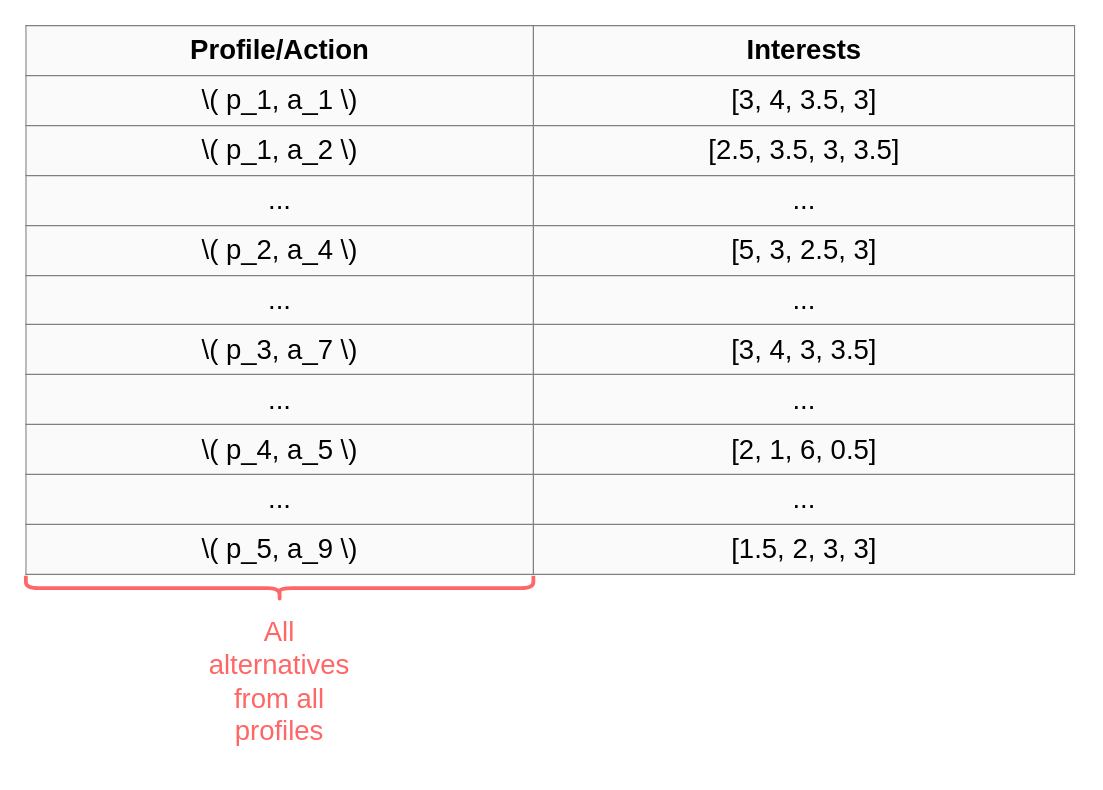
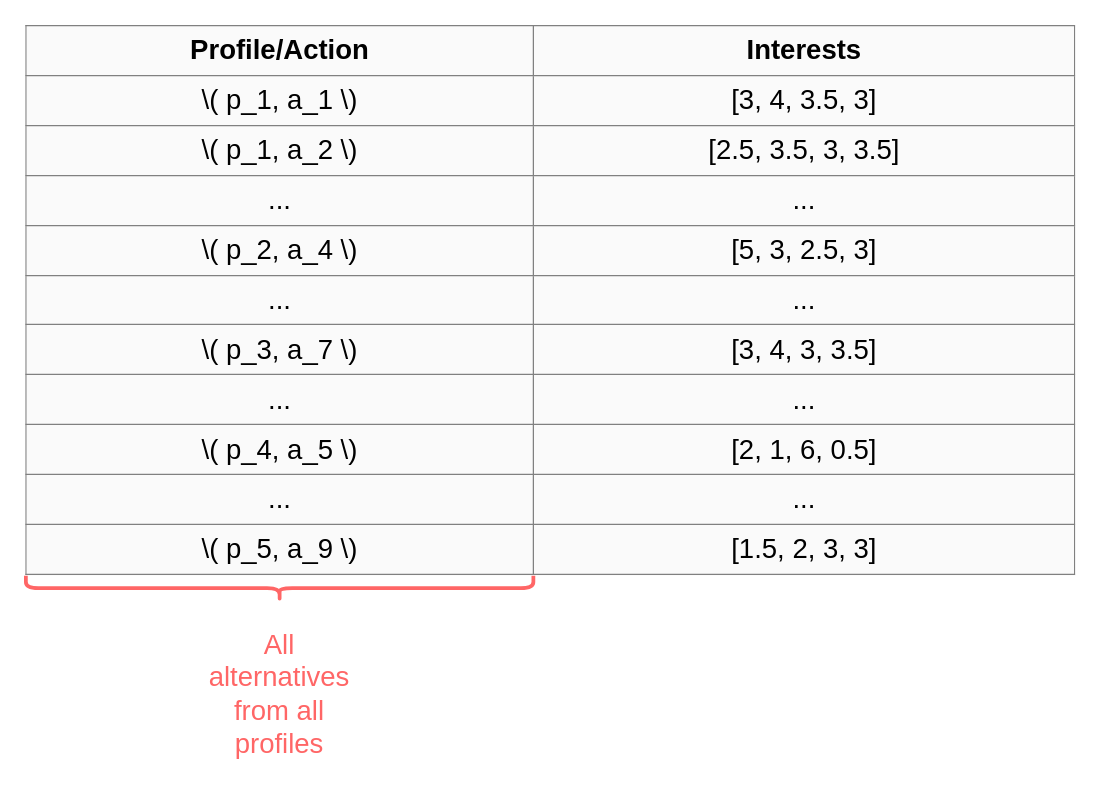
- <mxCell id="3" value="All alternatives from all profiles" style="text;html=1;strokeColor=none;fillColor=none;align=center;verticalAlign=middle;whiteSpace=wrap;rounded=0;fontSize=22;fontColor=#FF6666;" parent="1" vertex="1"><mxGeometry x="168" y="480" width="110" height="130" as="geometry" /></mxCell>
+ <mxCell id="3" value="All alternatives from all profiles" style="text;html=1;strokeColor=none;fillColor=none;align=center;verticalAlign=middle;whiteSpace=wrap;rounded=0;fontSize=22;fontColor=#FF6666;" parent="1" vertex="1"><mxGeometry x="168" y="490" width="110" height="130" as="geometry" /></mxCell>
